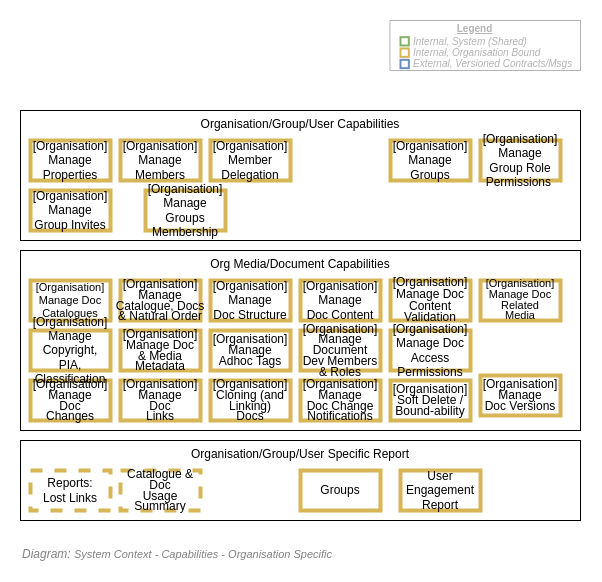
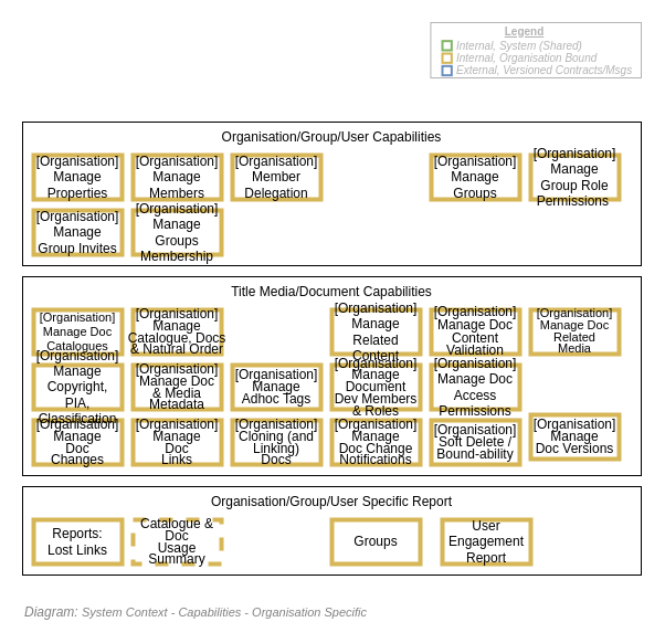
- <mxCell id="8" value="&lt;font style=&quot;font-size: 12px ; line-height: 90%&quot;&gt;[Organisation]&lt;br style=&quot;font-size: 12px&quot;&gt;Manage Groups&lt;br style=&quot;font-size: 12px&quot;&gt;Membership&lt;/font&gt;" style="rounded=0;whiteSpace=wrap;html=1;strokeColor=#d6b656;strokeWidth=4;fillColor=none;fontSize=12;align=center;fontFamily=Helvetica;verticalAlign=middle;" vertex="1" parent="2"><mxGeometry x="125" y="80" width="80" height="40" as="geometry" /></mxCell>
+ <mxCell id="8" value="&lt;font style=&quot;font-size: 12px ; line-height: 90%&quot;&gt;[Organisation]&lt;br style=&quot;font-size: 12px&quot;&gt;Manage Groups&lt;br style=&quot;font-size: 12px&quot;&gt;Membership&lt;/font&gt;" style="rounded=0;whiteSpace=wrap;html=1;strokeColor=#d6b656;strokeWidth=4;fillColor=none;fontSize=12;align=center;fontFamily=Helvetica;verticalAlign=middle;" vertex="1" parent="2"><mxGeometry x="100" y="80" width="80" height="40" as="geometry" /></mxCell>
- <mxCell id="10" value="Org Media/Document Capabilities" style="rounded=0;whiteSpace=wrap;html=1;strokeWidth=1;fillColor=none;fontSize=12;align=center;horizontal=1;verticalAlign=top;arcSize=12;container=1;absoluteArcSize=1;recursiveResize=0;collapsible=0;" vertex="1" parent="1"><mxGeometry x="20" y="250" width="560" height="180" as="geometry" /></mxCell>
+ <mxCell id="10" value="Title Media/Document Capabilities" style="rounded=0;whiteSpace=wrap;html=1;strokeWidth=1;fillColor=none;fontSize=12;align=center;horizontal=1;verticalAlign=top;arcSize=12;container=1;absoluteArcSize=1;recursiveResize=0;collapsible=0;" vertex="1" parent="1"><mxGeometry x="20" y="250" width="560" height="180" as="geometry" /></mxCell>
- <mxCell id="15" value="[Organisation]&lt;br style=&quot;font-size: 12px;&quot;&gt;Manage &lt;br style=&quot;font-size: 12px;&quot;&gt;Doc Structure" style="rounded=0;whiteSpace=wrap;html=1;strokeColor=#d6b656;strokeWidth=4;fillColor=none;fontSize=12;align=center;fontFamily=Helvetica;verticalAlign=middle;" vertex="1" parent="10"><mxGeometry x="190" y="30" width="80" height="40" as="geometry" /></mxCell>
- <mxCell id="13" value="[Organisation]&lt;br style=&quot;font-size: 12px;&quot;&gt;Manage &lt;br style=&quot;font-size: 12px;&quot;&gt;Doc Content" style="rounded=0;whiteSpace=wrap;html=1;strokeColor=#d6b656;strokeWidth=4;fillColor=none;fontSize=12;align=center;fontFamily=Helvetica;verticalAlign=middle;" vertex="1" parent="10"><mxGeometry x="280" y="30" width="80" height="40" as="geometry" /></mxCell>
+ <mxCell id="13" value="[Organisation]&lt;br style=&quot;font-size: 12px;&quot;&gt;Manage &lt;br style=&quot;font-size: 12px;&quot;&gt;Related Content" style="rounded=0;whiteSpace=wrap;html=1;strokeColor=#d6b656;strokeWidth=4;fillColor=none;fontSize=12;align=center;fontFamily=Helvetica;verticalAlign=middle;" vertex="1" parent="10"><mxGeometry x="280" y="30" width="80" height="40" as="geometry" /></mxCell>
- <mxCell id="29" value="Reports:&lt;br style=&quot;font-size: 12px;&quot;&gt;Lost Links" style="rounded=0;whiteSpace=wrap;html=1;strokeColor=#d6b656;strokeWidth=4;fillColor=none;fontSize=12;align=center;fontFamily=Helvetica;verticalAlign=middle;dashed=1;" vertex="1" parent="28"><mxGeometry x="10" y="30" width="80" height="40" as="geometry" /></mxCell>
+ <mxCell id="29" value="Reports:&lt;br style=&quot;font-size: 12px;&quot;&gt;Lost Links" style="rounded=0;whiteSpace=wrap;html=1;strokeColor=#d6b656;strokeWidth=4;fillColor=none;fontSize=12;align=center;fontFamily=Helvetica;verticalAlign=middle;" vertex="1" parent="28"><mxGeometry x="10" y="30" width="80" height="40" as="geometry" /></mxCell>
